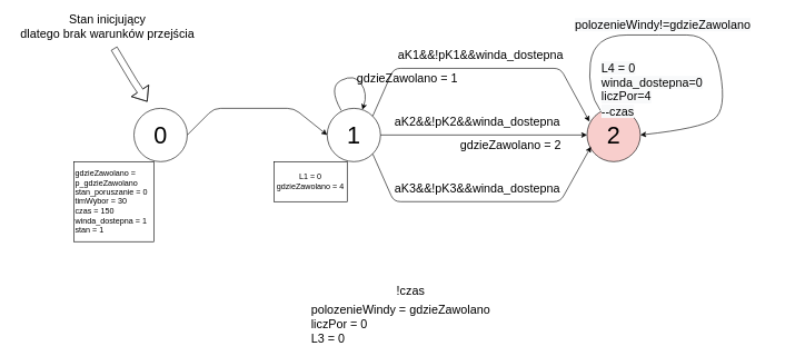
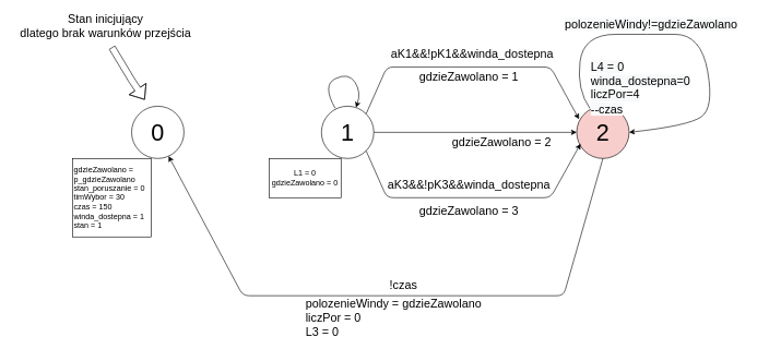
- <mxCell id="10" value="&lt;font style=&quot;font-size: 18px&quot;&gt;gdzieZawolano = 1&lt;br&gt;&lt;/font&gt;" style="text;html=1;align=center;verticalAlign=middle;resizable=0;points=[];autosize=1;" vertex="1" parent="1"><mxGeometry x="525" y="107" width="170" height="20" as="geometry" /></mxCell>
+ <mxCell id="10" value="&lt;font style=&quot;font-size: 18px&quot;&gt;gdzieZawolano = 1&lt;br&gt;&lt;/font&gt;" style="text;html=1;align=center;verticalAlign=middle;resizable=0;points=[];autosize=1;" vertex="1" parent="1"><mxGeometry x="630" y="107" width="170" height="20" as="geometry" /></mxCell>
- <mxCell id="4" value="" style="endArrow=classic;html=1;exitX=1;exitY=0.5;exitDx=0;exitDy=0;entryX=0;entryY=0.5;entryDx=0;entryDy=0;" edge="1" parent="1" source="2" target="3"><mxGeometry width="50" height="50" relative="1" as="geometry"><mxPoint x="520" y="352" as="sourcePoint" /><mxPoint x="570" y="302" as="targetPoint" /><Array as="points"><mxPoint x="320" y="162" /><mxPoint x="440" y="162" /></Array></mxGeometry></mxCell>
- <mxCell id="13" value="&lt;font style=&quot;font-size: 18px&quot;&gt;aK2&amp;amp;&amp;amp;!pK2&amp;amp;&amp;amp;winda_dostepna&lt;/font&gt;" style="text;html=1;align=center;verticalAlign=middle;resizable=0;points=[];autosize=1;" vertex="1" parent="1"><mxGeometry x="585" y="172" width="260" height="20" as="geometry" /></mxCell>
- <mxCell id="6" value="L1 = 0&lt;br&gt;gdzieZawolano = 4" style="rounded=0;whiteSpace=wrap;html=1;" vertex="1" parent="1"><mxGeometry x="410" y="242" width="110" height="60" as="geometry" /></mxCell>
+ <mxCell id="6" value="L1 = 0&lt;br&gt;gdzieZawolano = 0" style="rounded=0;whiteSpace=wrap;html=1;" vertex="1" parent="1"><mxGeometry x="410" y="242" width="110" height="60" as="geometry" /></mxCell>
+ <mxCell id="20" value="&lt;font style=&quot;font-size: 18px&quot;&gt;gdzieZawolano = 3&lt;br&gt;&lt;/font&gt;" style="text;html=1;align=center;verticalAlign=middle;resizable=0;points=[];autosize=1;" vertex="1" parent="1"><mxGeometry x="630" y="312" width="170" height="20" as="geometry" /></mxCell>
+ <mxCell id="21" value="" style="endArrow=classic;html=1;exitX=0.5;exitY=1;exitDx=0;exitDy=0;entryX=0.706;entryY=0.954;entryDx=0;entryDy=0;entryPerimeter=0;" edge="1" parent="1" source="7" target="2"><mxGeometry width="50" height="50" relative="1" as="geometry"><mxPoint x="770" y="362" as="sourcePoint" /><mxPoint x="820" y="312" as="targetPoint" /><Array as="points"><mxPoint x="860" y="452" /><mxPoint x="580" y="452" /><mxPoint x="370" y="452" /></Array></mxGeometry></mxCell>
